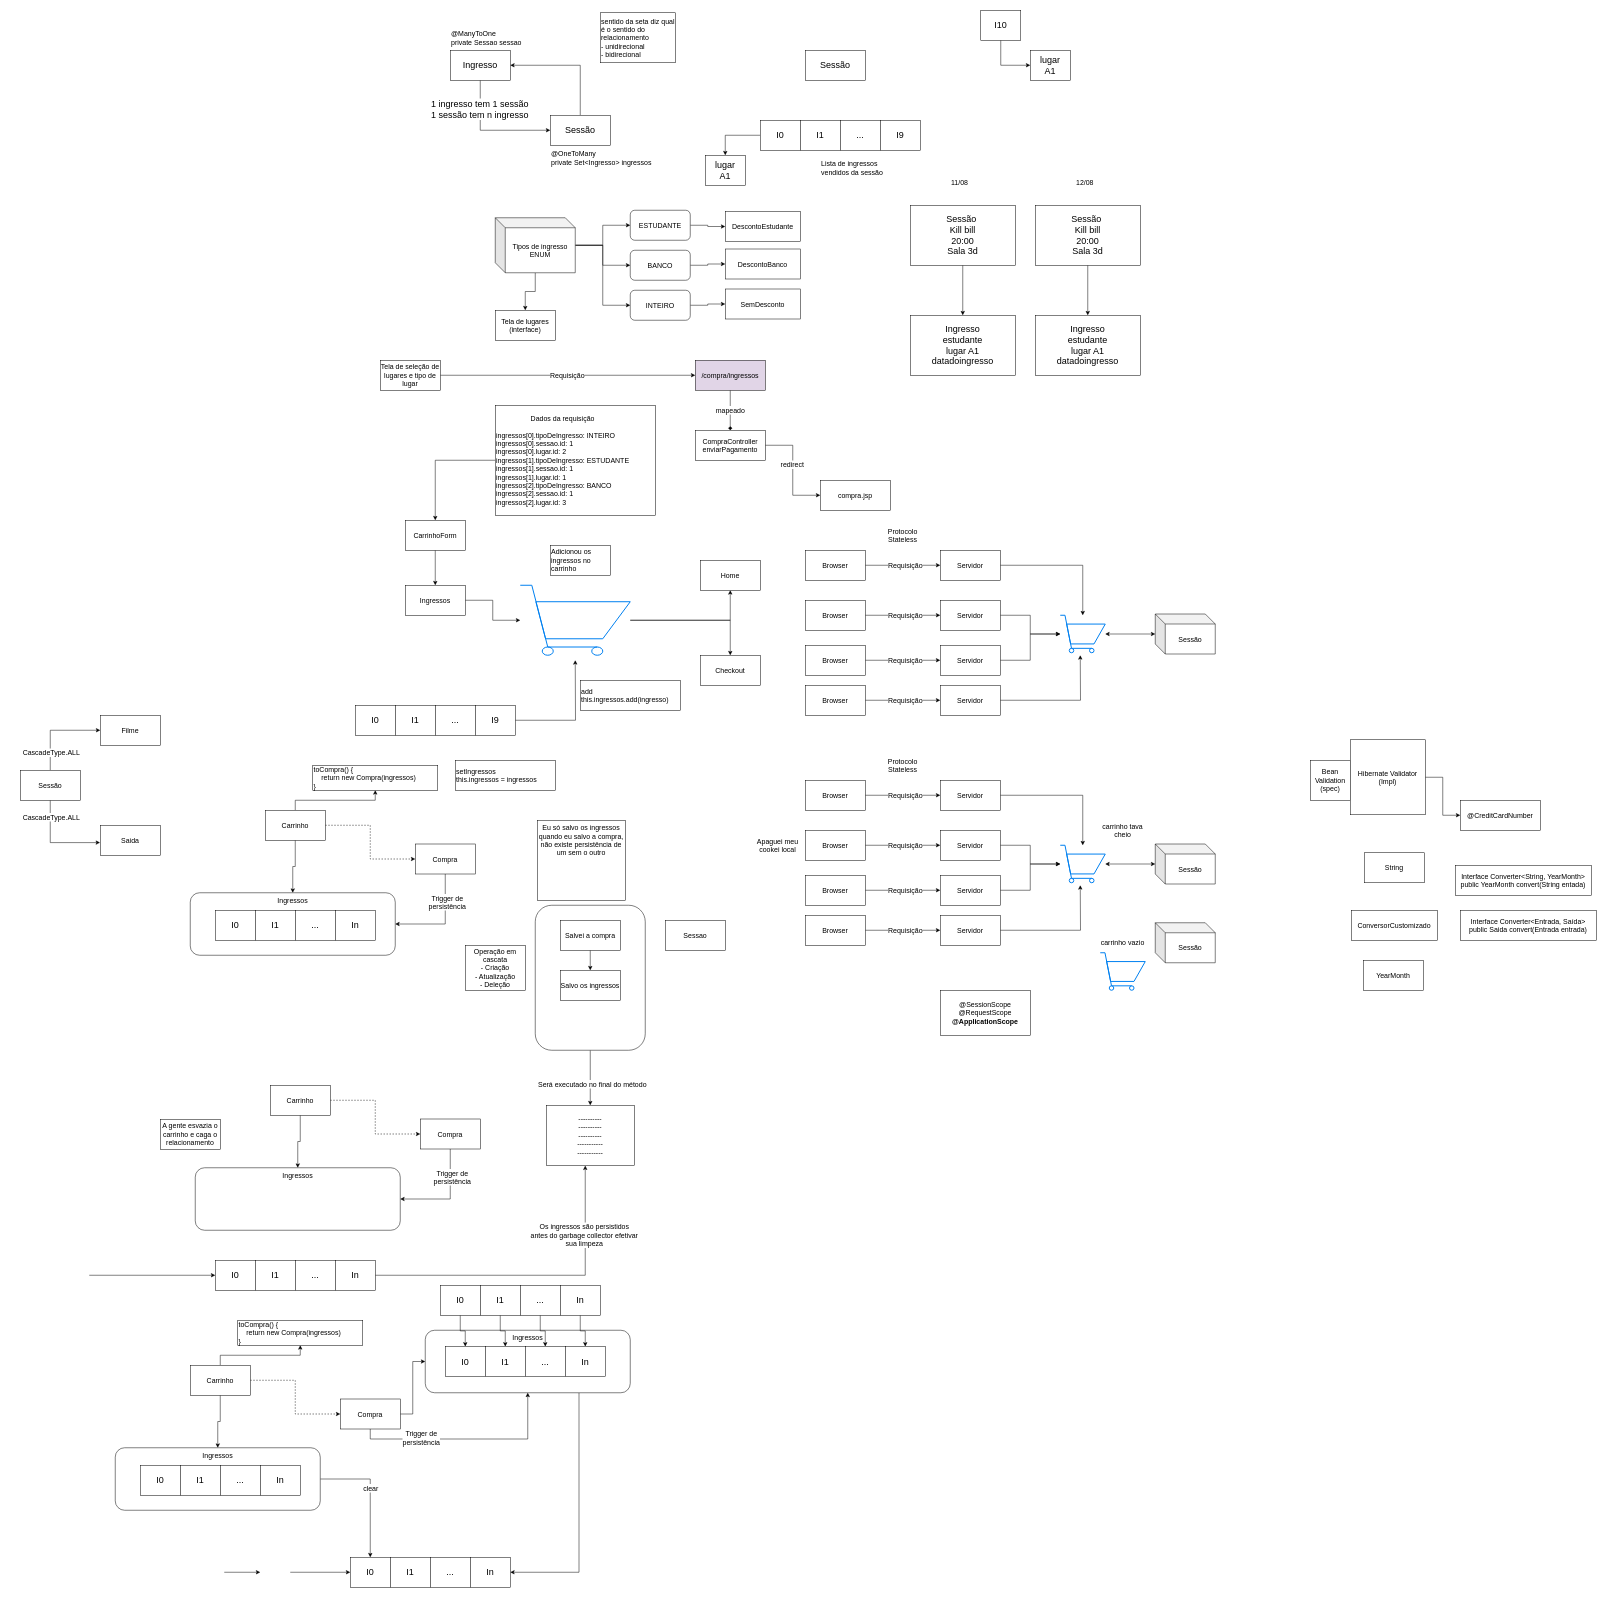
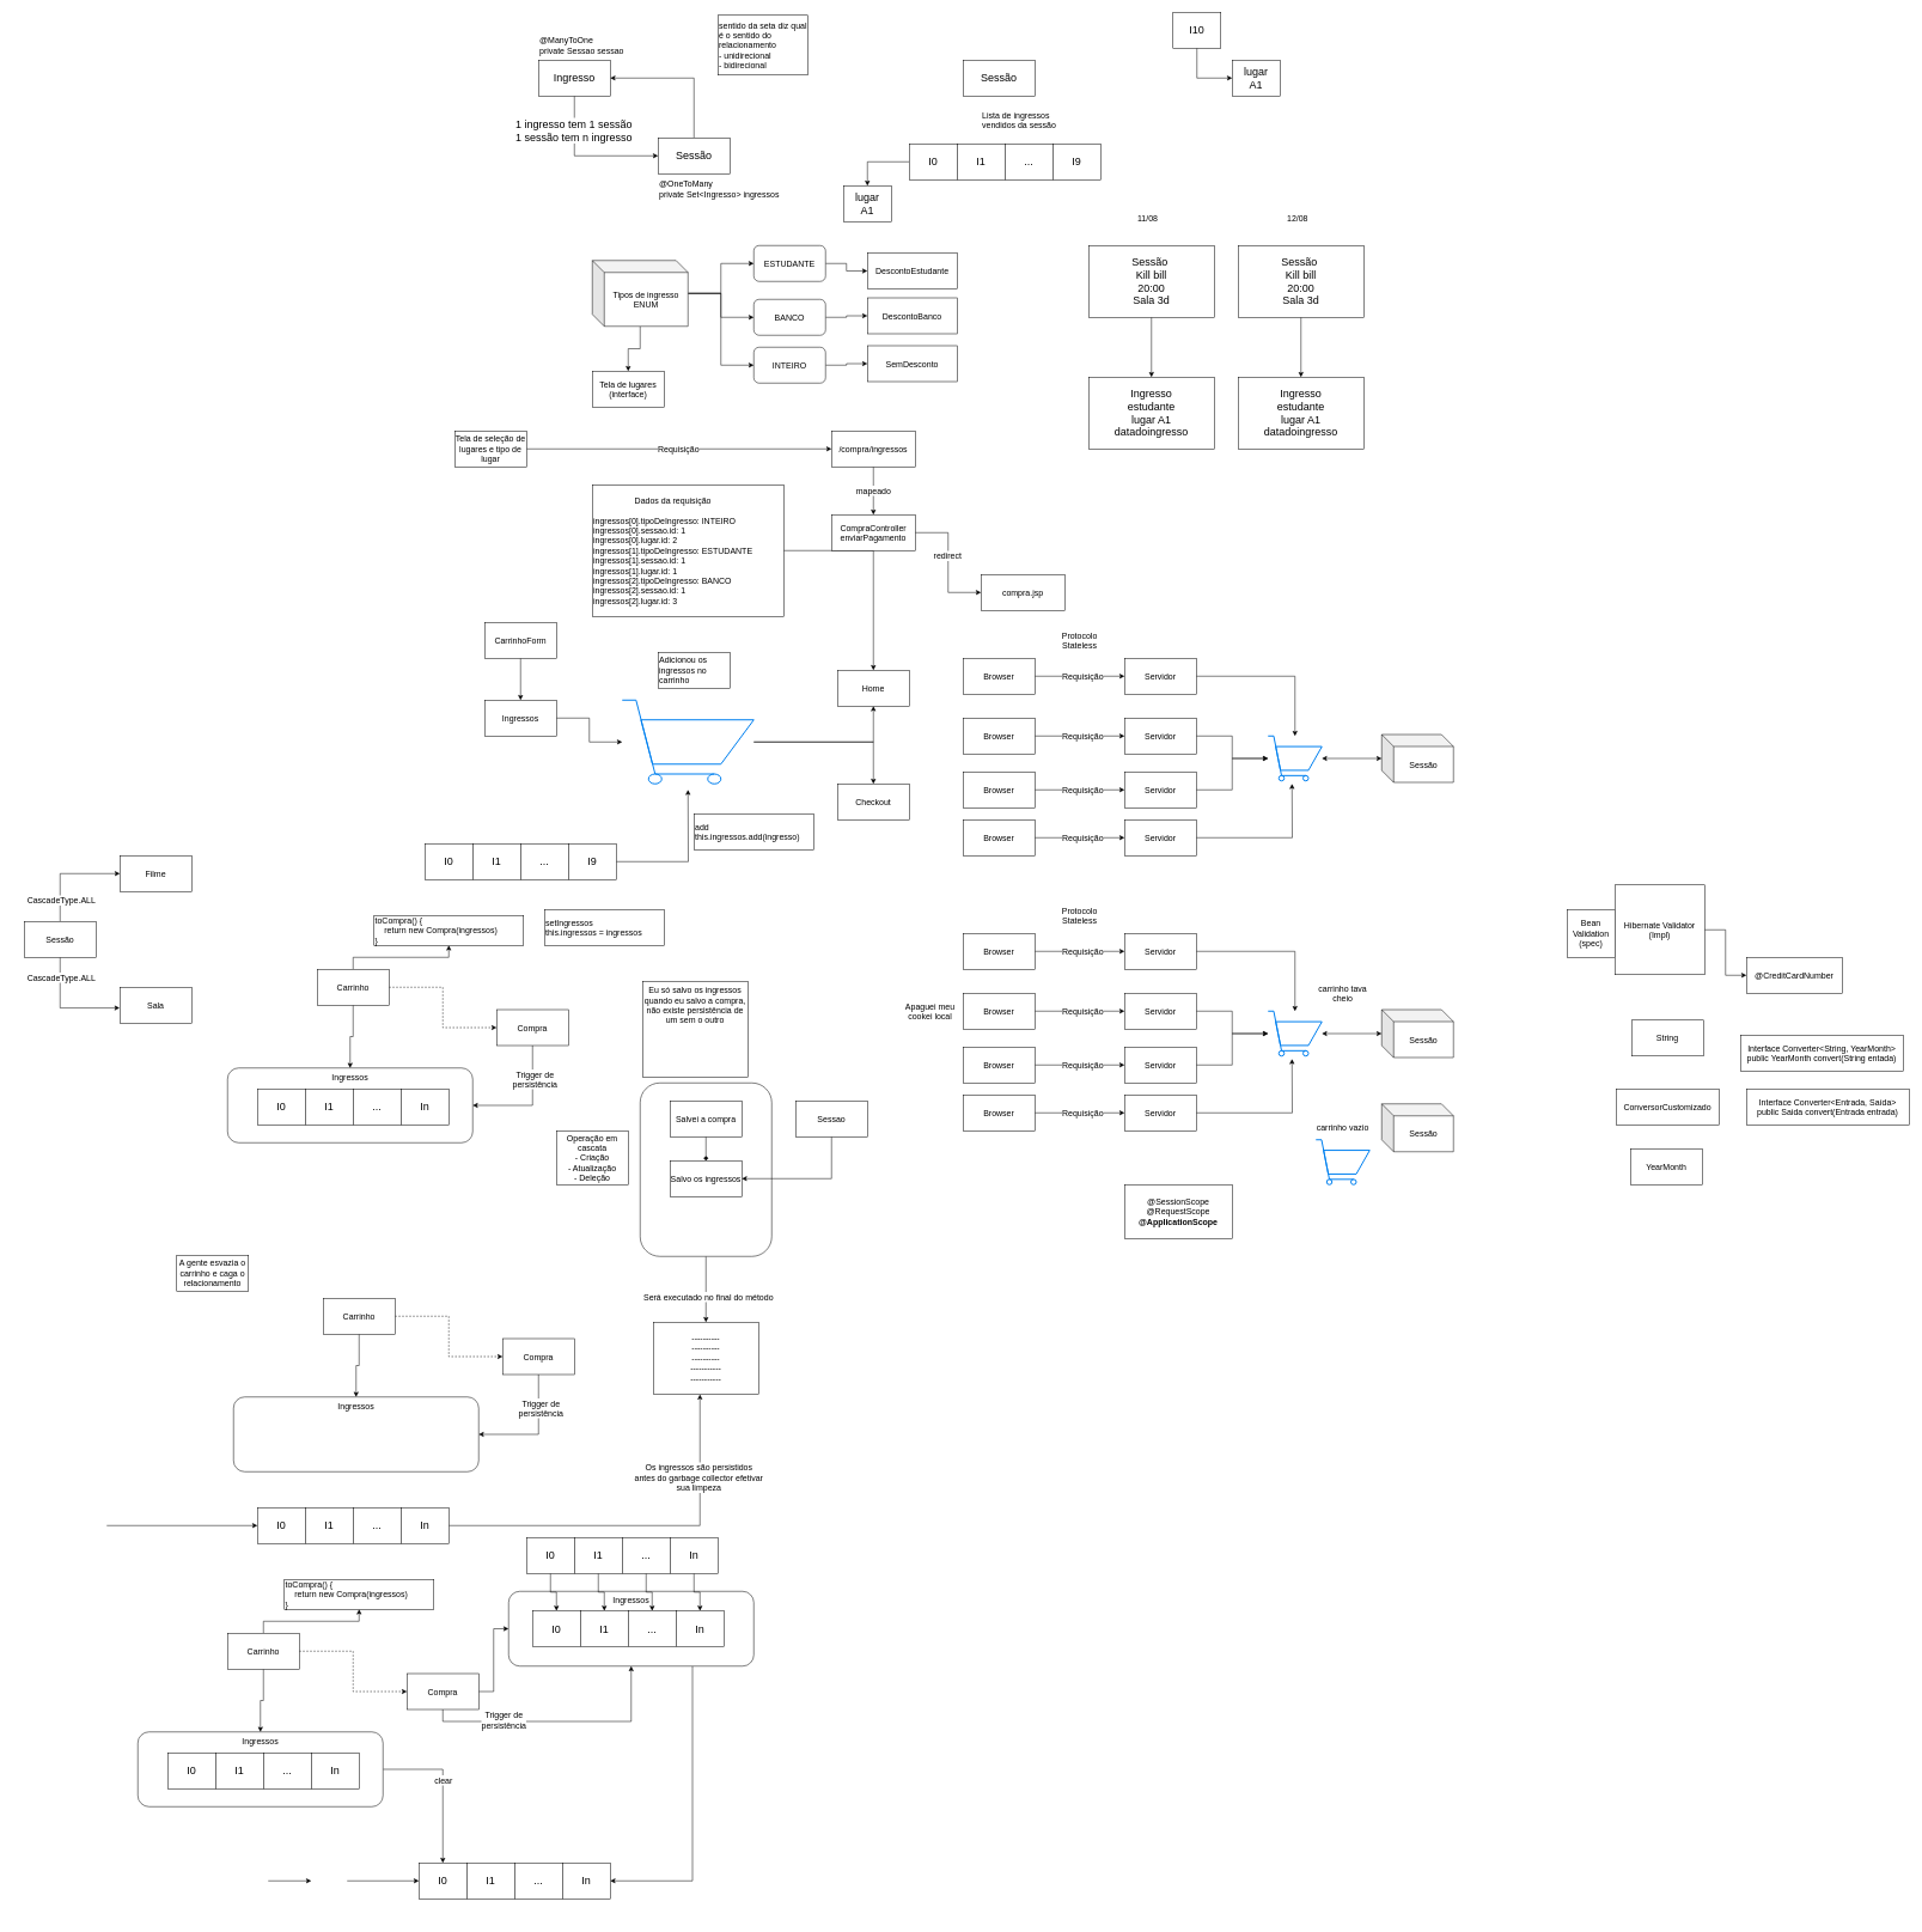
- <mxCell id="20" value="Lista de ingressos vendidos da sessão" style="text;html=1;strokeColor=none;fillColor=none;align=left;verticalAlign=middle;whiteSpace=wrap;rounded=0;fontSize=14;" vertex="1" parent="1"><mxGeometry x="1640" y="310" width="140" height="50" as="geometry" /></mxCell>
+ <mxCell id="20" value="Lista de ingressos vendidos da sessão" style="text;html=1;strokeColor=none;fillColor=none;align=left;verticalAlign=middle;whiteSpace=wrap;rounded=0;fontSize=14;" vertex="1" parent="1"><mxGeometry x="1640" y="175" width="140" height="50" as="geometry" /></mxCell>
- <mxCell id="43" value="ESTUDANTE" style="rounded=1;whiteSpace=wrap;html=1;fontSize=14;align=center;" vertex="1" parent="1"><mxGeometry x="1260" y="420" width="120" height="60" as="geometry" /></mxCell>
+ <mxCell id="43" value="ESTUDANTE" style="rounded=1;whiteSpace=wrap;html=1;fontSize=14;align=center;" vertex="1" parent="1"><mxGeometry x="1260" y="410" width="120" height="60" as="geometry" /></mxCell>
- <mxCell id="54" value="/compra/ingressos" style="rounded=0;whiteSpace=wrap;html=1;fontSize=14;align=center;fillColor=#e1d5e7;" vertex="1" parent="1"><mxGeometry x="1390" y="720" width="140" height="60" as="geometry" /></mxCell>
+ <mxCell id="54" value="/compra/ingressos" style="rounded=0;whiteSpace=wrap;html=1;fontSize=14;align=center;" vertex="1" parent="1"><mxGeometry x="1390" y="720" width="140" height="60" as="geometry" /></mxCell>
- <mxCell id="53" value="mapeado" style="edgeStyle=orthogonalEdgeStyle;rounded=0;orthogonalLoop=1;jettySize=auto;html=1;endArrow=diamond;endFill=1;fontSize=14;" edge="1" parent="1" source="54" target="57"><mxGeometry relative="1" as="geometry" /></mxCell>
+ <mxCell id="53" value="mapeado" style="edgeStyle=orthogonalEdgeStyle;rounded=0;orthogonalLoop=1;jettySize=auto;html=1;endArrow=classic;endFill=1;fontSize=14;" edge="1" parent="1" source="54" target="57"><mxGeometry relative="1" as="geometry" /></mxCell>
- <mxCell id="48" style="edgeStyle=orthogonalEdgeStyle;rounded=0;orthogonalLoop=1;jettySize=auto;html=1;entryX=0.5;entryY=0;entryDx=0;entryDy=0;endArrow=classic;endFill=1;fontSize=14;" edge="1" parent="1" source="49" target="63"><mxGeometry relative="1" as="geometry" /></mxCell>
+ <mxCell id="48" style="edgeStyle=orthogonalEdgeStyle;rounded=0;orthogonalLoop=1;jettySize=auto;html=1;endArrow=classic;endFill=1;fontSize=14;" edge="1" parent="1" source="49" target="75"><mxGeometry relative="1" as="geometry" /></mxCell>
- <mxCell id="173" value="Saida" style="rounded=0;whiteSpace=wrap;html=1;fontSize=14;align=center;" vertex="1" parent="1"><mxGeometry x="200" y="1650" width="120" height="60" as="geometry" /></mxCell>
+ <mxCell id="173" value="Sala" style="rounded=0;whiteSpace=wrap;html=1;fontSize=14;align=center;" vertex="1" parent="1"><mxGeometry x="200" y="1650" width="120" height="60" as="geometry" /></mxCell>
- <mxCell id="164" style="edgeStyle=orthogonalEdgeStyle;rounded=0;orthogonalLoop=1;jettySize=auto;html=1;startArrow=none;startFill=0;endArrow=classic;endFill=1;fontSize=14;" edge="1" parent="1" source="165" target="166"><mxGeometry relative="1" as="geometry" /></mxCell>
+ <mxCell id="164" style="edgeStyle=orthogonalEdgeStyle;rounded=0;orthogonalLoop=1;jettySize=auto;html=1;startArrow=none;startFill=0;endArrow=diamond;endFill=1;fontSize=14;" edge="1" parent="1" source="165" target="166"><mxGeometry relative="1" as="geometry" /></mxCell>
+ <mxCell id="177" style="edgeStyle=orthogonalEdgeStyle;rounded=0;orthogonalLoop=1;jettySize=auto;html=1;entryX=1;entryY=0.5;entryDx=0;entryDy=0;startArrow=none;startFill=0;endArrow=classic;endFill=1;fontSize=14;exitX=0.5;exitY=1;exitDx=0;exitDy=0;" edge="1" parent="1" source="178" target="166"><mxGeometry relative="1" as="geometry" /></mxCell>
- <mxCell id="180" value="A gente esvazia o carrinho e caga o relacionamento" style="rounded=0;whiteSpace=wrap;html=1;fontSize=14;align=center;" vertex="1" parent="1"><mxGeometry x="320" y="2238" width="120" height="60" as="geometry" /></mxCell>
+ <mxCell id="180" value="A gente esvazia o carrinho e caga o relacionamento" style="rounded=0;whiteSpace=wrap;html=1;fontSize=14;align=center;" vertex="1" parent="1"><mxGeometry x="295" y="2098" width="120" height="60" as="geometry" /></mxCell>
